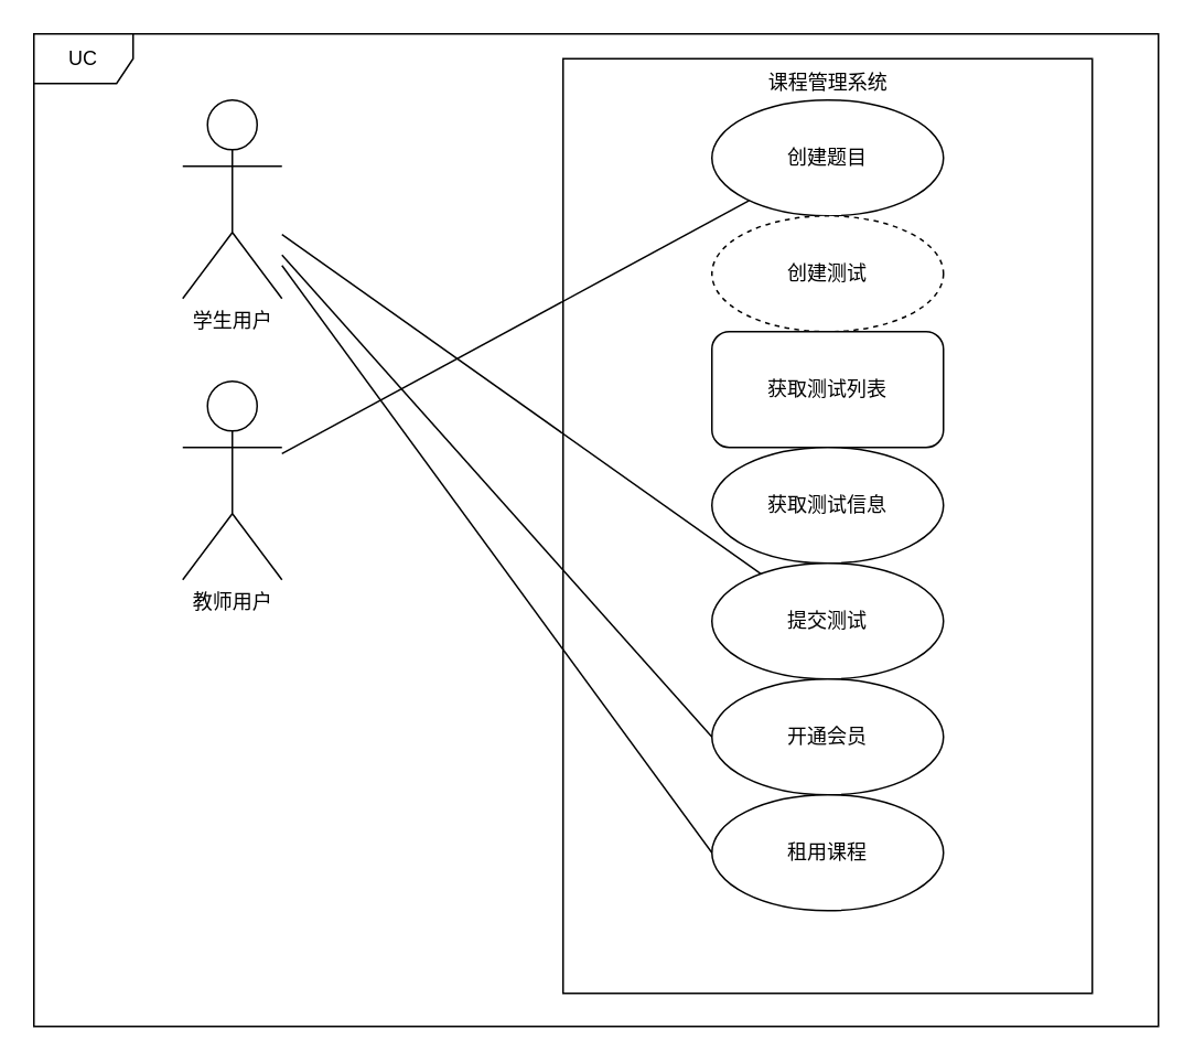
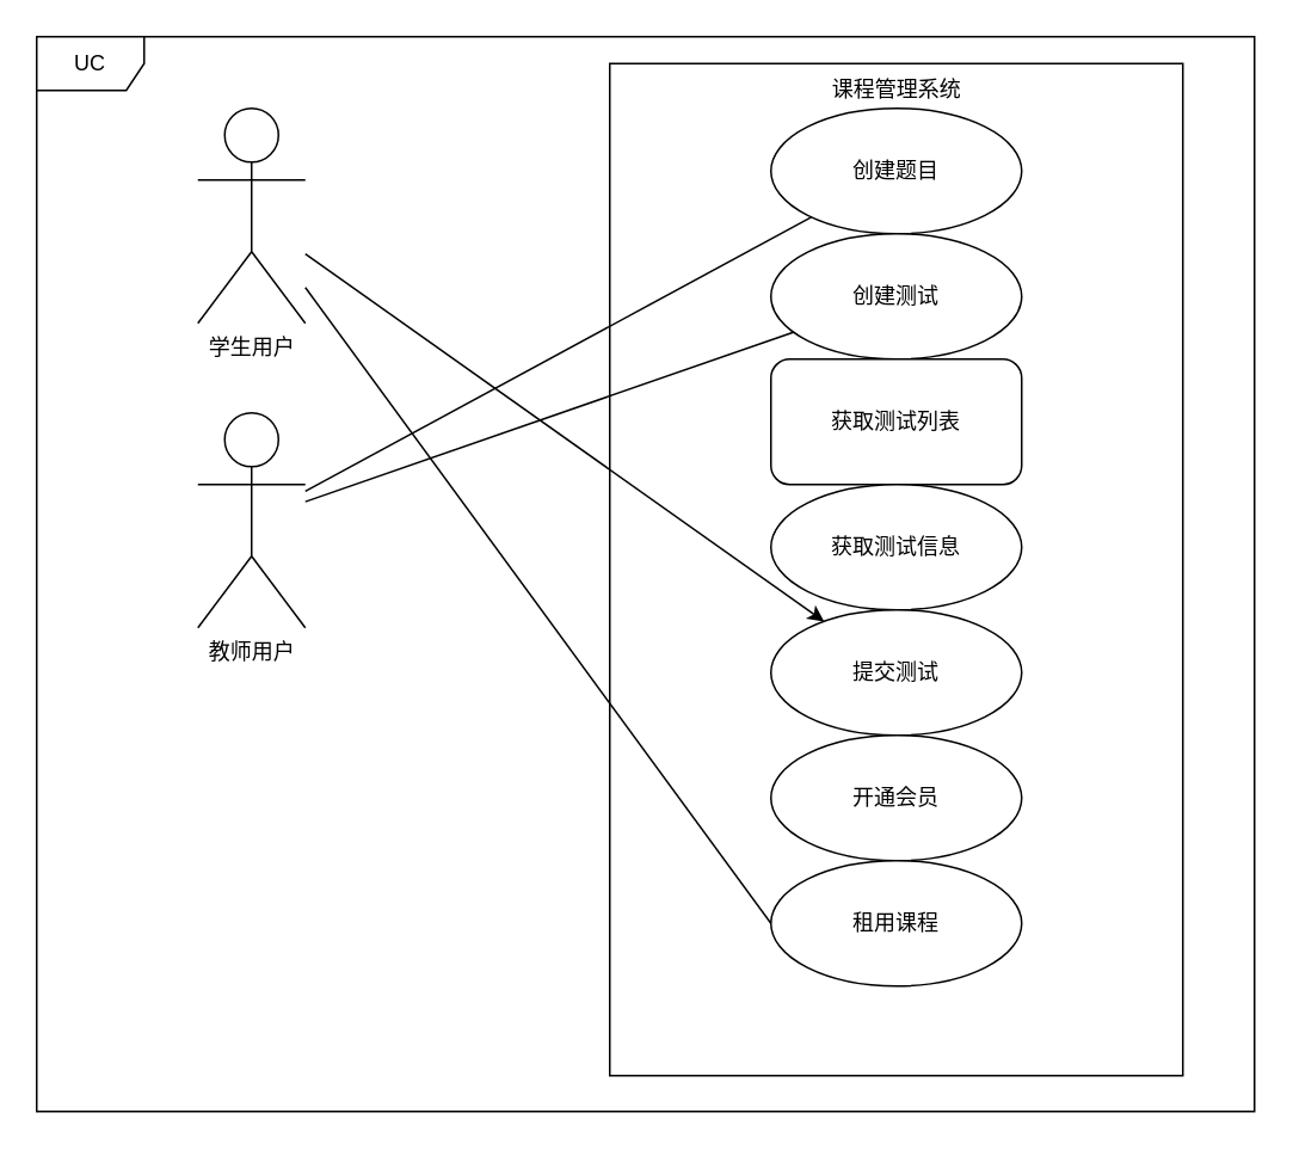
- <mxCell id="7" value="创建测试" style="ellipse;whiteSpace=wrap;html=1;dashed=1;" parent="1" vertex="1"><mxGeometry x="430" y="130" width="140" height="70" as="geometry" /></mxCell>
+ <mxCell id="7" value="创建测试" style="ellipse;whiteSpace=wrap;html=1;" parent="1" vertex="1"><mxGeometry x="430" y="130" width="140" height="70" as="geometry" /></mxCell>
+ <mxCell id="13" value="" style="endArrow=none;html=1;" parent="1" source="5" target="7" edge="1"><mxGeometry width="50" height="50" relative="1" as="geometry"><mxPoint x="260" y="360" as="sourcePoint" /><mxPoint x="310" y="310" as="targetPoint" /></mxGeometry></mxCell>
- <mxCell id="17" value="" style="endArrow=none;html=1;entryX=0;entryY=0.5;entryDx=0;entryDy=0;" parent="1" source="4" target="15" edge="1"><mxGeometry width="50" height="50" relative="1" as="geometry"><mxPoint x="250" y="390" as="sourcePoint" /><mxPoint x="300" y="340" as="targetPoint" /></mxGeometry></mxCell>
- <mxCell id="11" value="" style="endArrow=none;html=1;" parent="1" source="4" target="10" edge="1"><mxGeometry width="50" height="50" relative="1" as="geometry"><mxPoint x="260" y="280" as="sourcePoint" /><mxPoint x="310" y="230" as="targetPoint" /></mxGeometry></mxCell>
+ <mxCell id="11" value="" style="endArrow=classic;html=1;" parent="1" source="4" target="10" edge="1"><mxGeometry width="50" height="50" relative="1" as="geometry"><mxPoint x="260" y="280" as="sourcePoint" /><mxPoint x="310" y="230" as="targetPoint" /></mxGeometry></mxCell>
